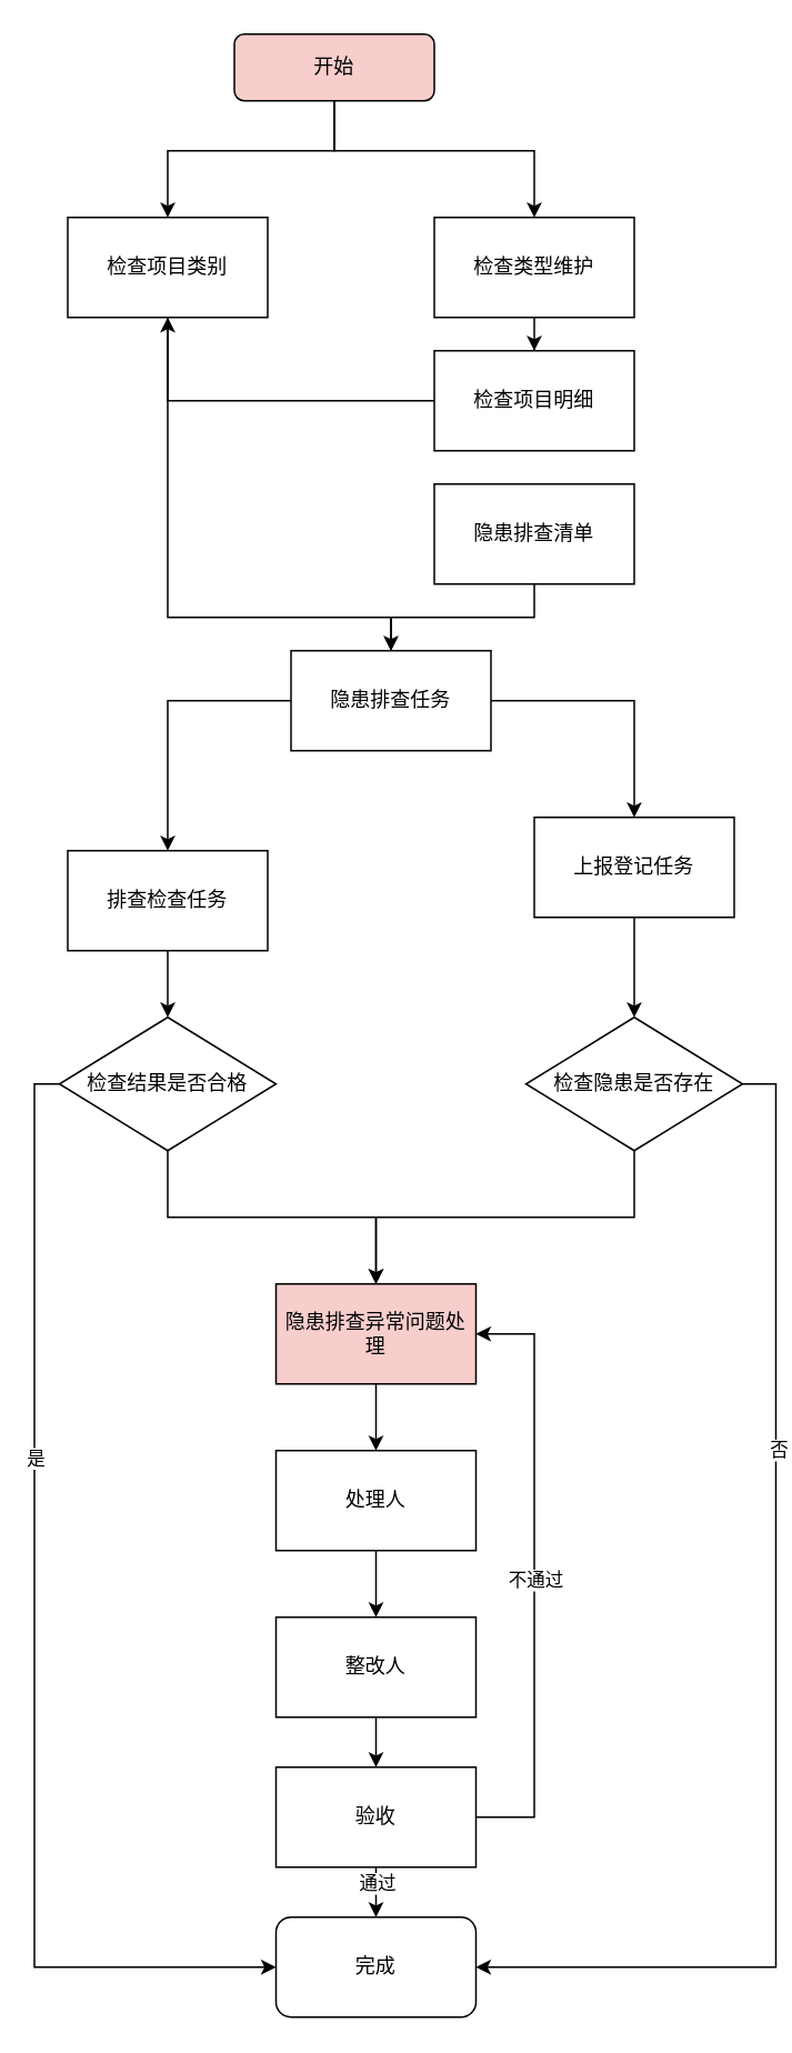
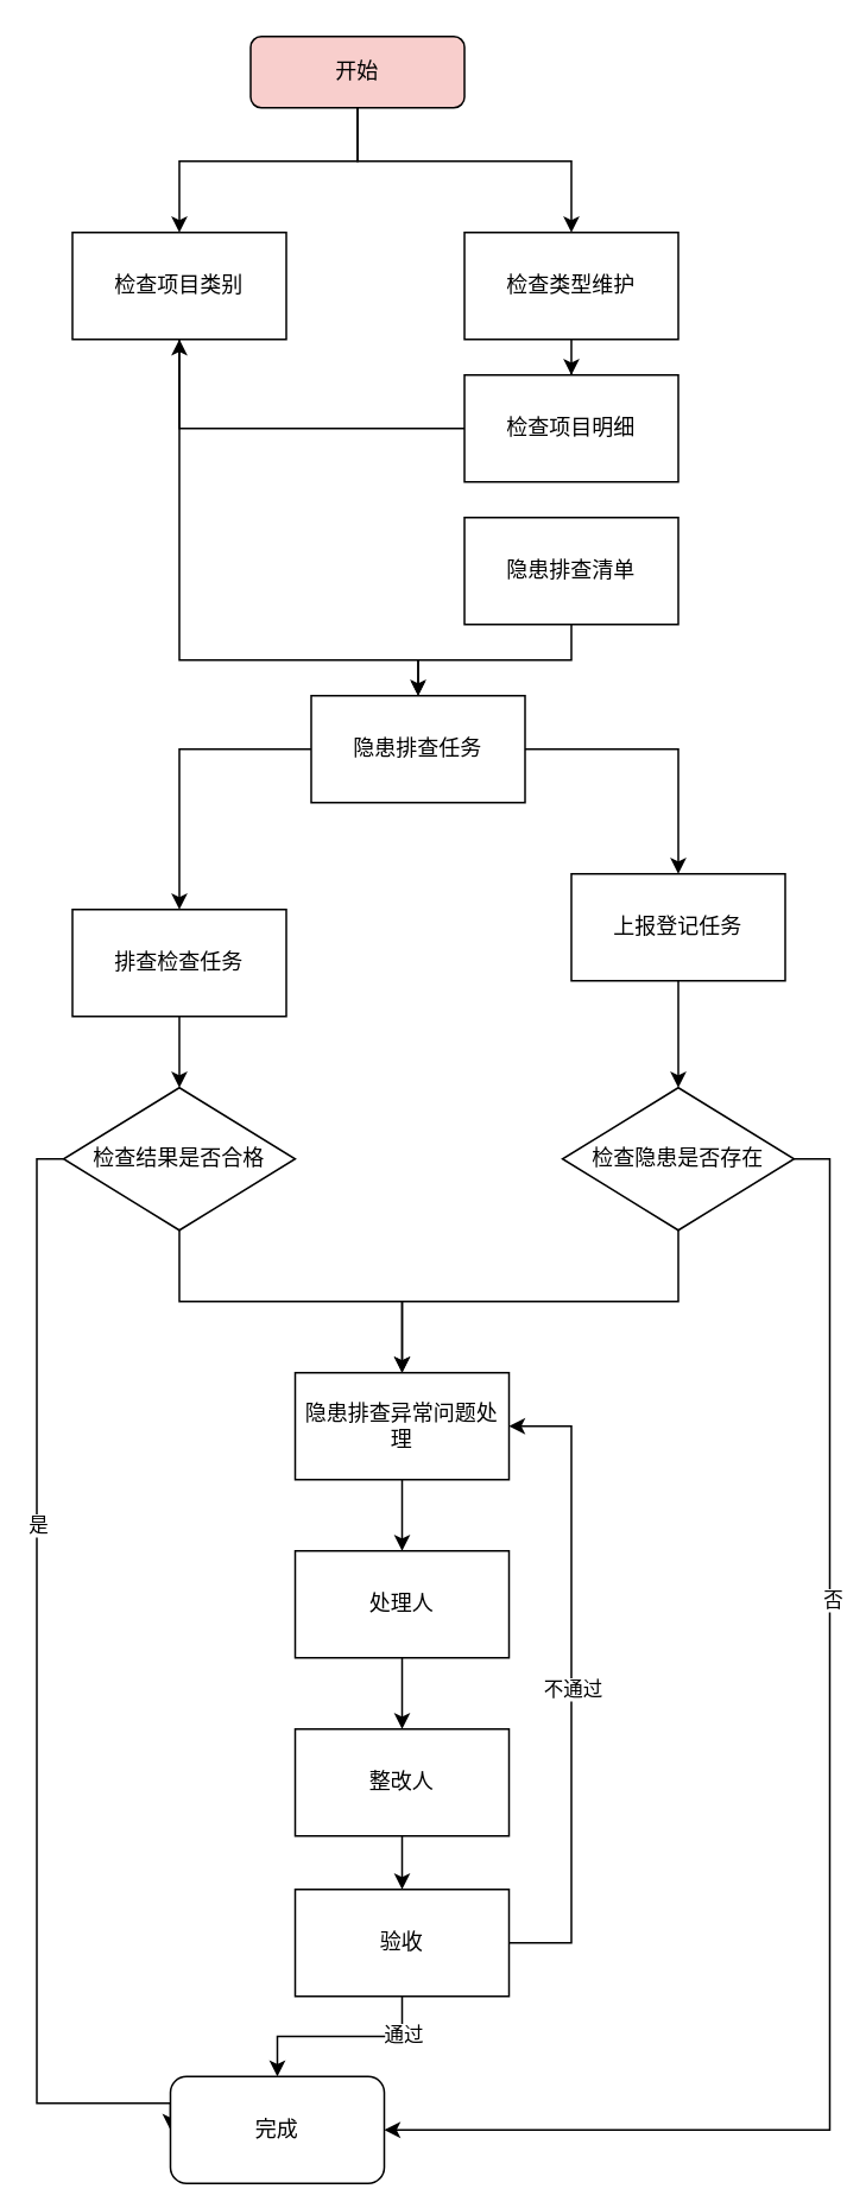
- <mxCell id="31" value="隐患排查异常问题处理" style="whiteSpace=wrap;html=1;fillColor=#f8cecc;" vertex="1" parent="1"><mxGeometry x="165" y="770" width="120" height="60" as="geometry" /></mxCell>
+ <mxCell id="31" value="隐患排查异常问题处理" style="whiteSpace=wrap;html=1;" vertex="1" parent="1"><mxGeometry x="165" y="770" width="120" height="60" as="geometry" /></mxCell>
- <mxCell id="29" value="完成" style="rounded=1;whiteSpace=wrap;html=1;" vertex="1" parent="1"><mxGeometry x="165" y="1150" width="120" height="60" as="geometry" /></mxCell>
+ <mxCell id="29" value="完成" style="rounded=1;whiteSpace=wrap;html=1;" vertex="1" parent="1"><mxGeometry x="95" y="1165" width="120" height="60" as="geometry" /></mxCell>
